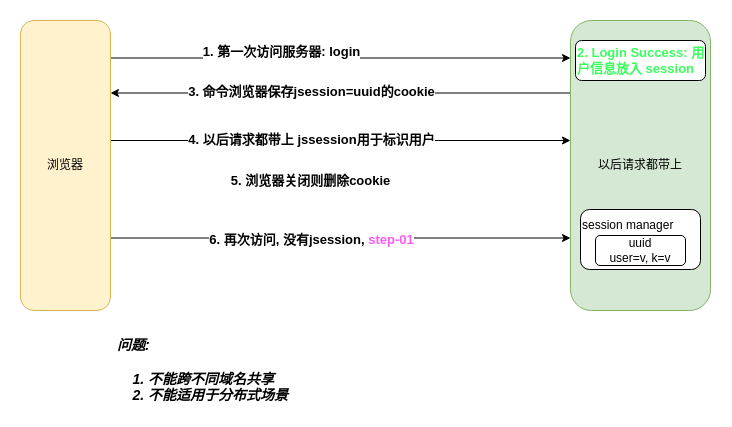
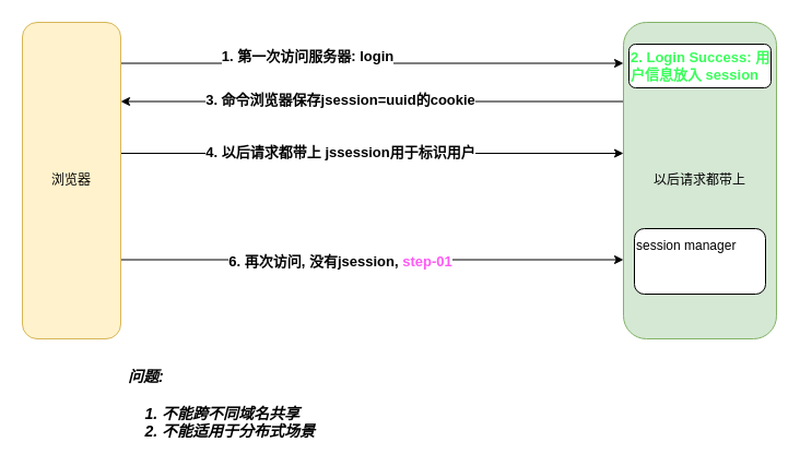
- <mxCell id="13" value="&lt;b style=&quot;font-size: 11px&quot;&gt;&lt;font style=&quot;font-size: 13px&quot;&gt;5. 浏览器关闭则删除cookie&lt;/font&gt;&lt;/b&gt;" style="text;html=1;align=center;verticalAlign=middle;resizable=0;points=[];autosize=1;" vertex="1" parent="1"><mxGeometry x="220" y="170" width="180" height="20" as="geometry" /></mxCell>
- <mxCell id="16" value="uuid&lt;br&gt;user=v, k=v" style="rounded=1;whiteSpace=wrap;html=1;" vertex="1" parent="1"><mxGeometry x="595" y="235" width="90" height="30" as="geometry" /></mxCell>
